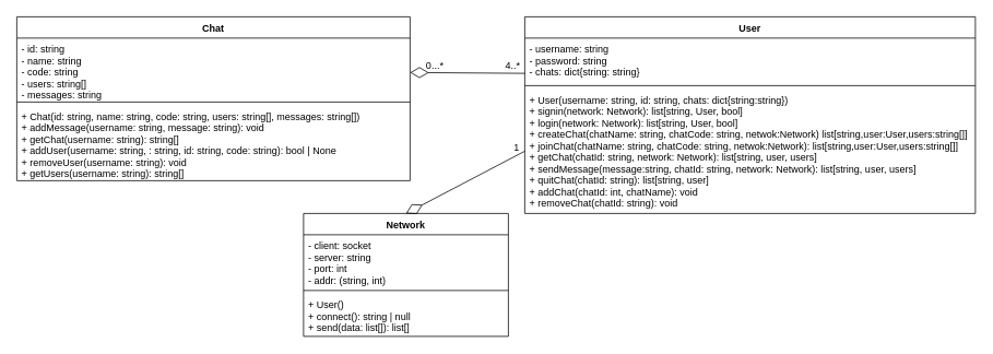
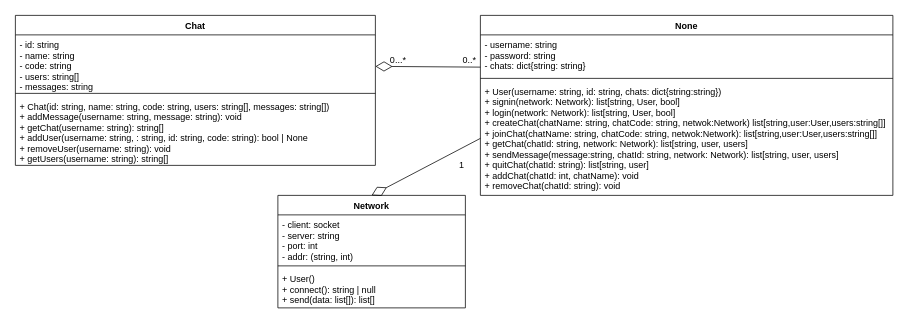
- <mxCell id="2" value="User" style="swimlane;fontStyle=1;align=center;verticalAlign=top;childLayout=stackLayout;horizontal=1;startSize=26;horizontalStack=0;resizeParent=1;resizeParentMax=0;resizeLast=0;collapsible=1;marginBottom=0;" parent="1" vertex="1"><mxGeometry x="640" y="20" width="550" height="240" as="geometry" /></mxCell>
+ <mxCell id="2" value="None" style="swimlane;fontStyle=1;align=center;verticalAlign=top;childLayout=stackLayout;horizontal=1;startSize=26;horizontalStack=0;resizeParent=1;resizeParentMax=0;resizeLast=0;collapsible=1;marginBottom=0;" parent="1" vertex="1"><mxGeometry x="640" y="20" width="550" height="240" as="geometry" /></mxCell>
- <mxCell id="18" value="4..*" style="text;html=1;align=center;verticalAlign=middle;resizable=0;points=[];autosize=1;strokeColor=none;" parent="1" vertex="1"><mxGeometry x="610" y="70" width="30" height="20" as="geometry" /></mxCell>
+ <mxCell id="18" value="0..*" style="text;html=1;align=center;verticalAlign=middle;resizable=0;points=[];autosize=1;strokeColor=none;" parent="1" vertex="1"><mxGeometry x="610" y="70" width="30" height="20" as="geometry" /></mxCell>
- <mxCell id="16" value="1" style="text;html=1;align=center;verticalAlign=middle;resizable=0;points=[];autosize=1;strokeColor=none;" parent="1" vertex="1"><mxGeometry x="620" y="170" width="20" height="20" as="geometry" /></mxCell>
+ <mxCell id="16" value="1" style="text;html=1;align=center;verticalAlign=middle;resizable=0;points=[];autosize=1;strokeColor=none;" parent="1" vertex="1"><mxGeometry x="605" y="210" width="20" height="20" as="geometry" /></mxCell>
